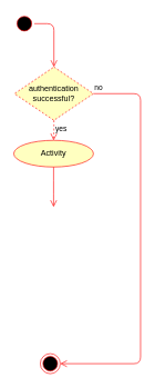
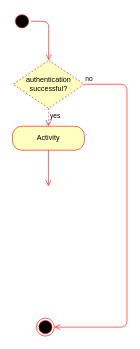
- <mxCell id="8" value="Activity" style="ellipse;whiteSpace=wrap;html=1;arcSize=40;fontColor=#000000;fillColor=#ffffc0;strokeColor=#ff0000;" vertex="1" parent="1"><mxGeometry x="20" y="210" width="120" height="40" as="geometry" /></mxCell>
+ <mxCell id="8" value="Activity" style="rounded=1;whiteSpace=wrap;html=1;arcSize=40;fontColor=#000000;fillColor=#ffffc0;strokeColor=#ff0000;" vertex="1" parent="1"><mxGeometry x="20" y="210" width="120" height="40" as="geometry" /></mxCell>
